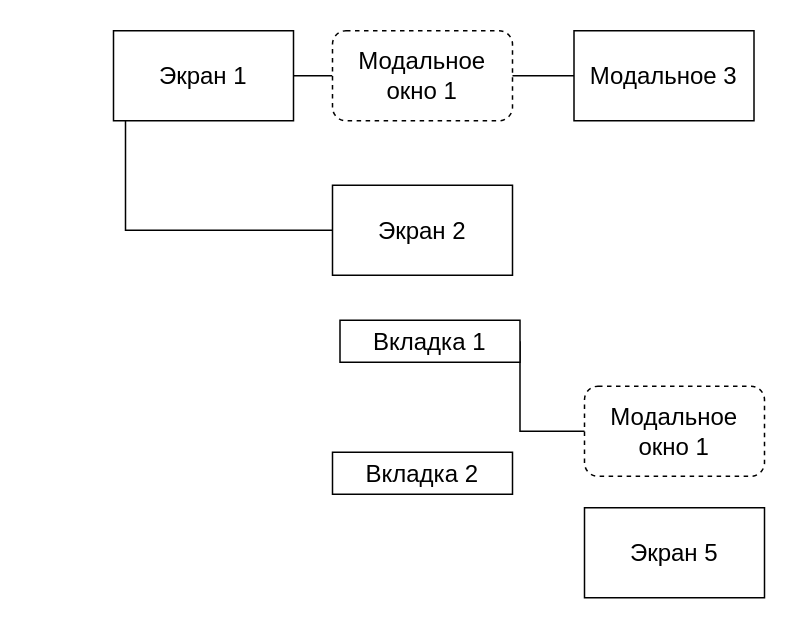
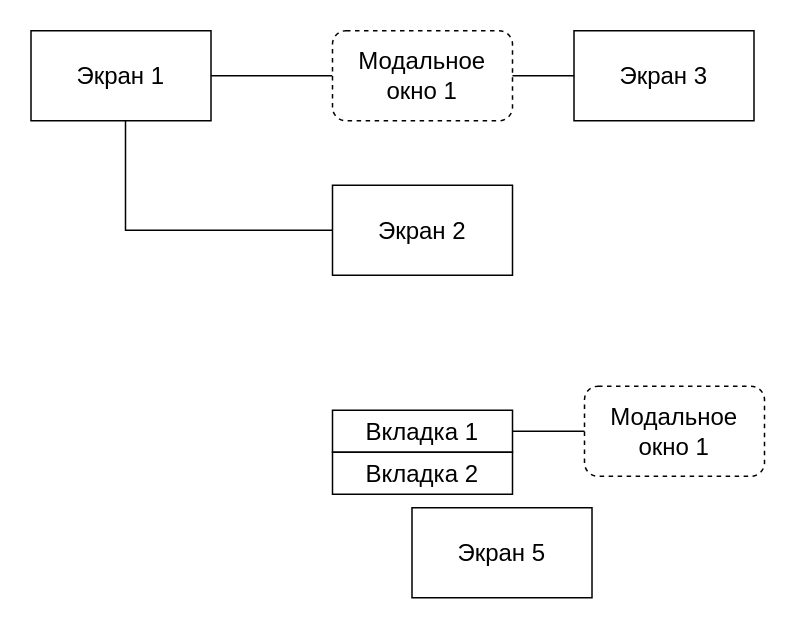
- <mxCell id="4" value="Экран 1" style="rounded=0;whiteSpace=wrap;html=1;fontSize=16;" vertex="1" parent="1"><mxGeometry x="75" y="20" width="120" height="60" as="geometry" /></mxCell>
+ <mxCell id="4" value="Экран 1" style="rounded=0;whiteSpace=wrap;html=1;fontSize=16;" vertex="1" parent="1"><mxGeometry x="20" y="20" width="120" height="60" as="geometry" /></mxCell>
- <mxCell id="6" value="Модальное 3" style="rounded=0;whiteSpace=wrap;html=1;fontSize=16;" vertex="1" parent="1"><mxGeometry x="382" y="20" width="120" height="60" as="geometry" /></mxCell>
+ <mxCell id="6" value="Экран 3" style="rounded=0;whiteSpace=wrap;html=1;fontSize=16;" vertex="1" parent="1"><mxGeometry x="382" y="20" width="120" height="60" as="geometry" /></mxCell>
- <mxCell id="11" value="Вкладка 1" style="rounded=0;whiteSpace=wrap;html=1;fontSize=16;" vertex="1" parent="1"><mxGeometry x="226" y="213" width="120" height="28" as="geometry" /></mxCell>
+ <mxCell id="11" value="Вкладка 1" style="rounded=0;whiteSpace=wrap;html=1;fontSize=16;" vertex="1" parent="1"><mxGeometry x="221" y="273" width="120" height="28" as="geometry" /></mxCell>
- <mxCell id="13" value="Экран 5" style="rounded=0;whiteSpace=wrap;html=1;fontSize=16;" vertex="1" parent="1"><mxGeometry x="389" y="338" width="120" height="60" as="geometry" /></mxCell>
+ <mxCell id="13" value="Экран 5" style="rounded=0;whiteSpace=wrap;html=1;fontSize=16;" vertex="1" parent="1"><mxGeometry x="274" y="338" width="120" height="60" as="geometry" /></mxCell>
